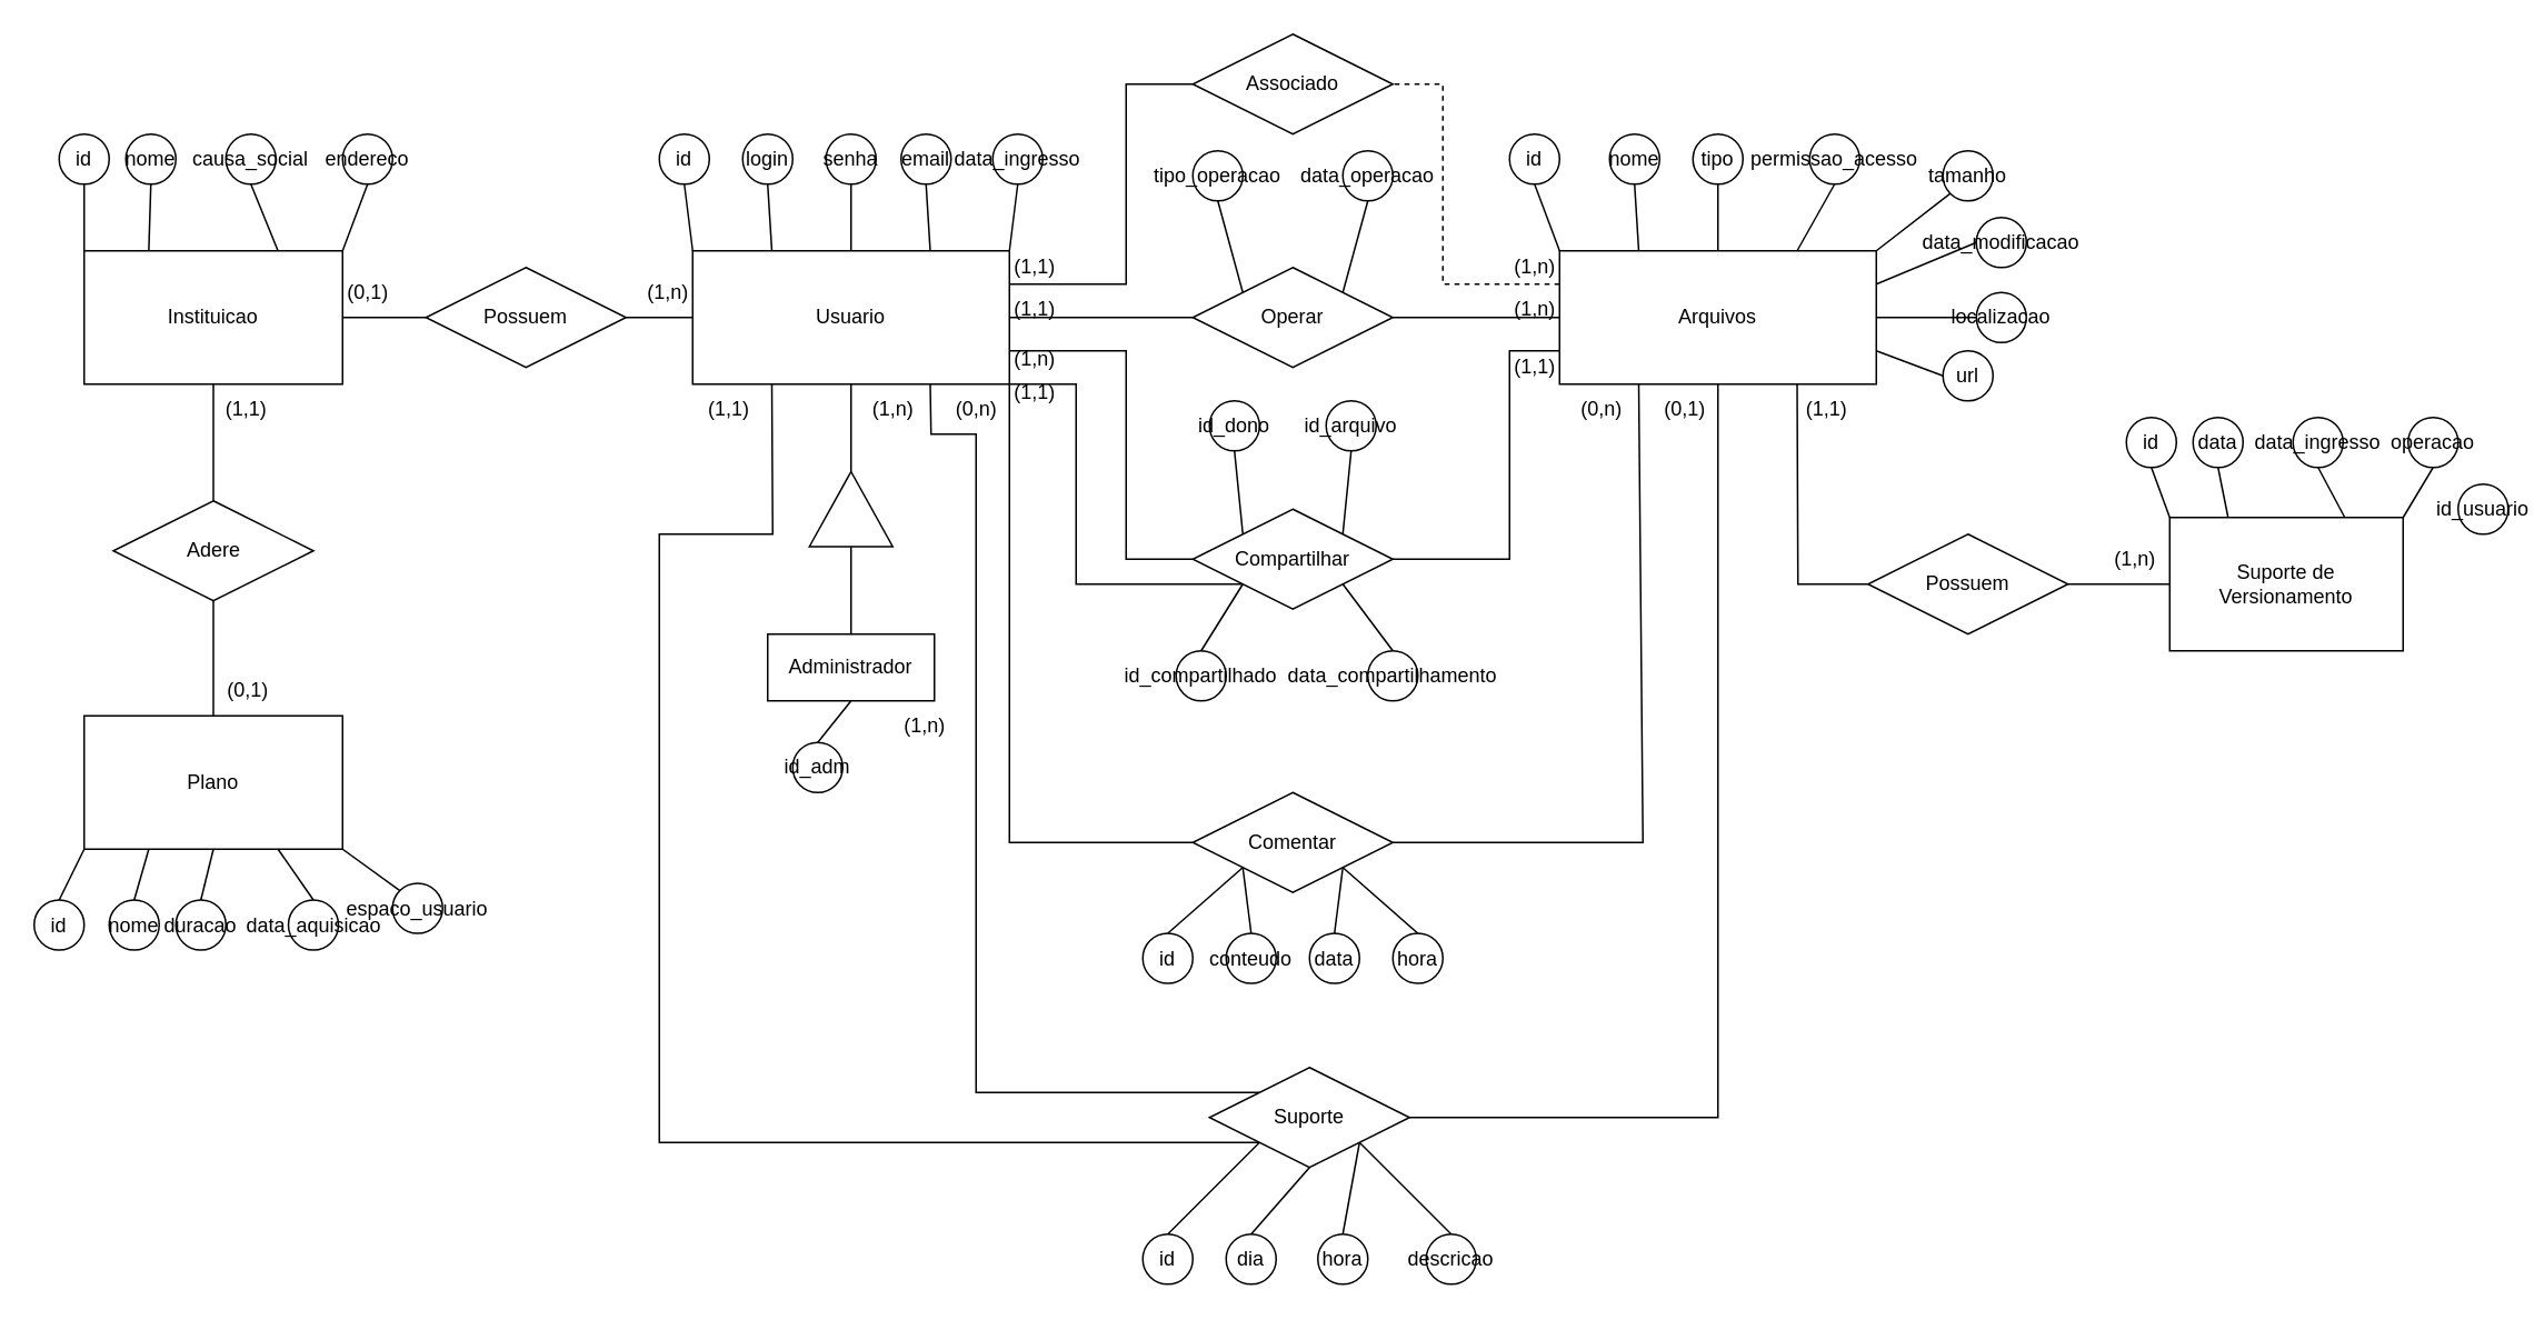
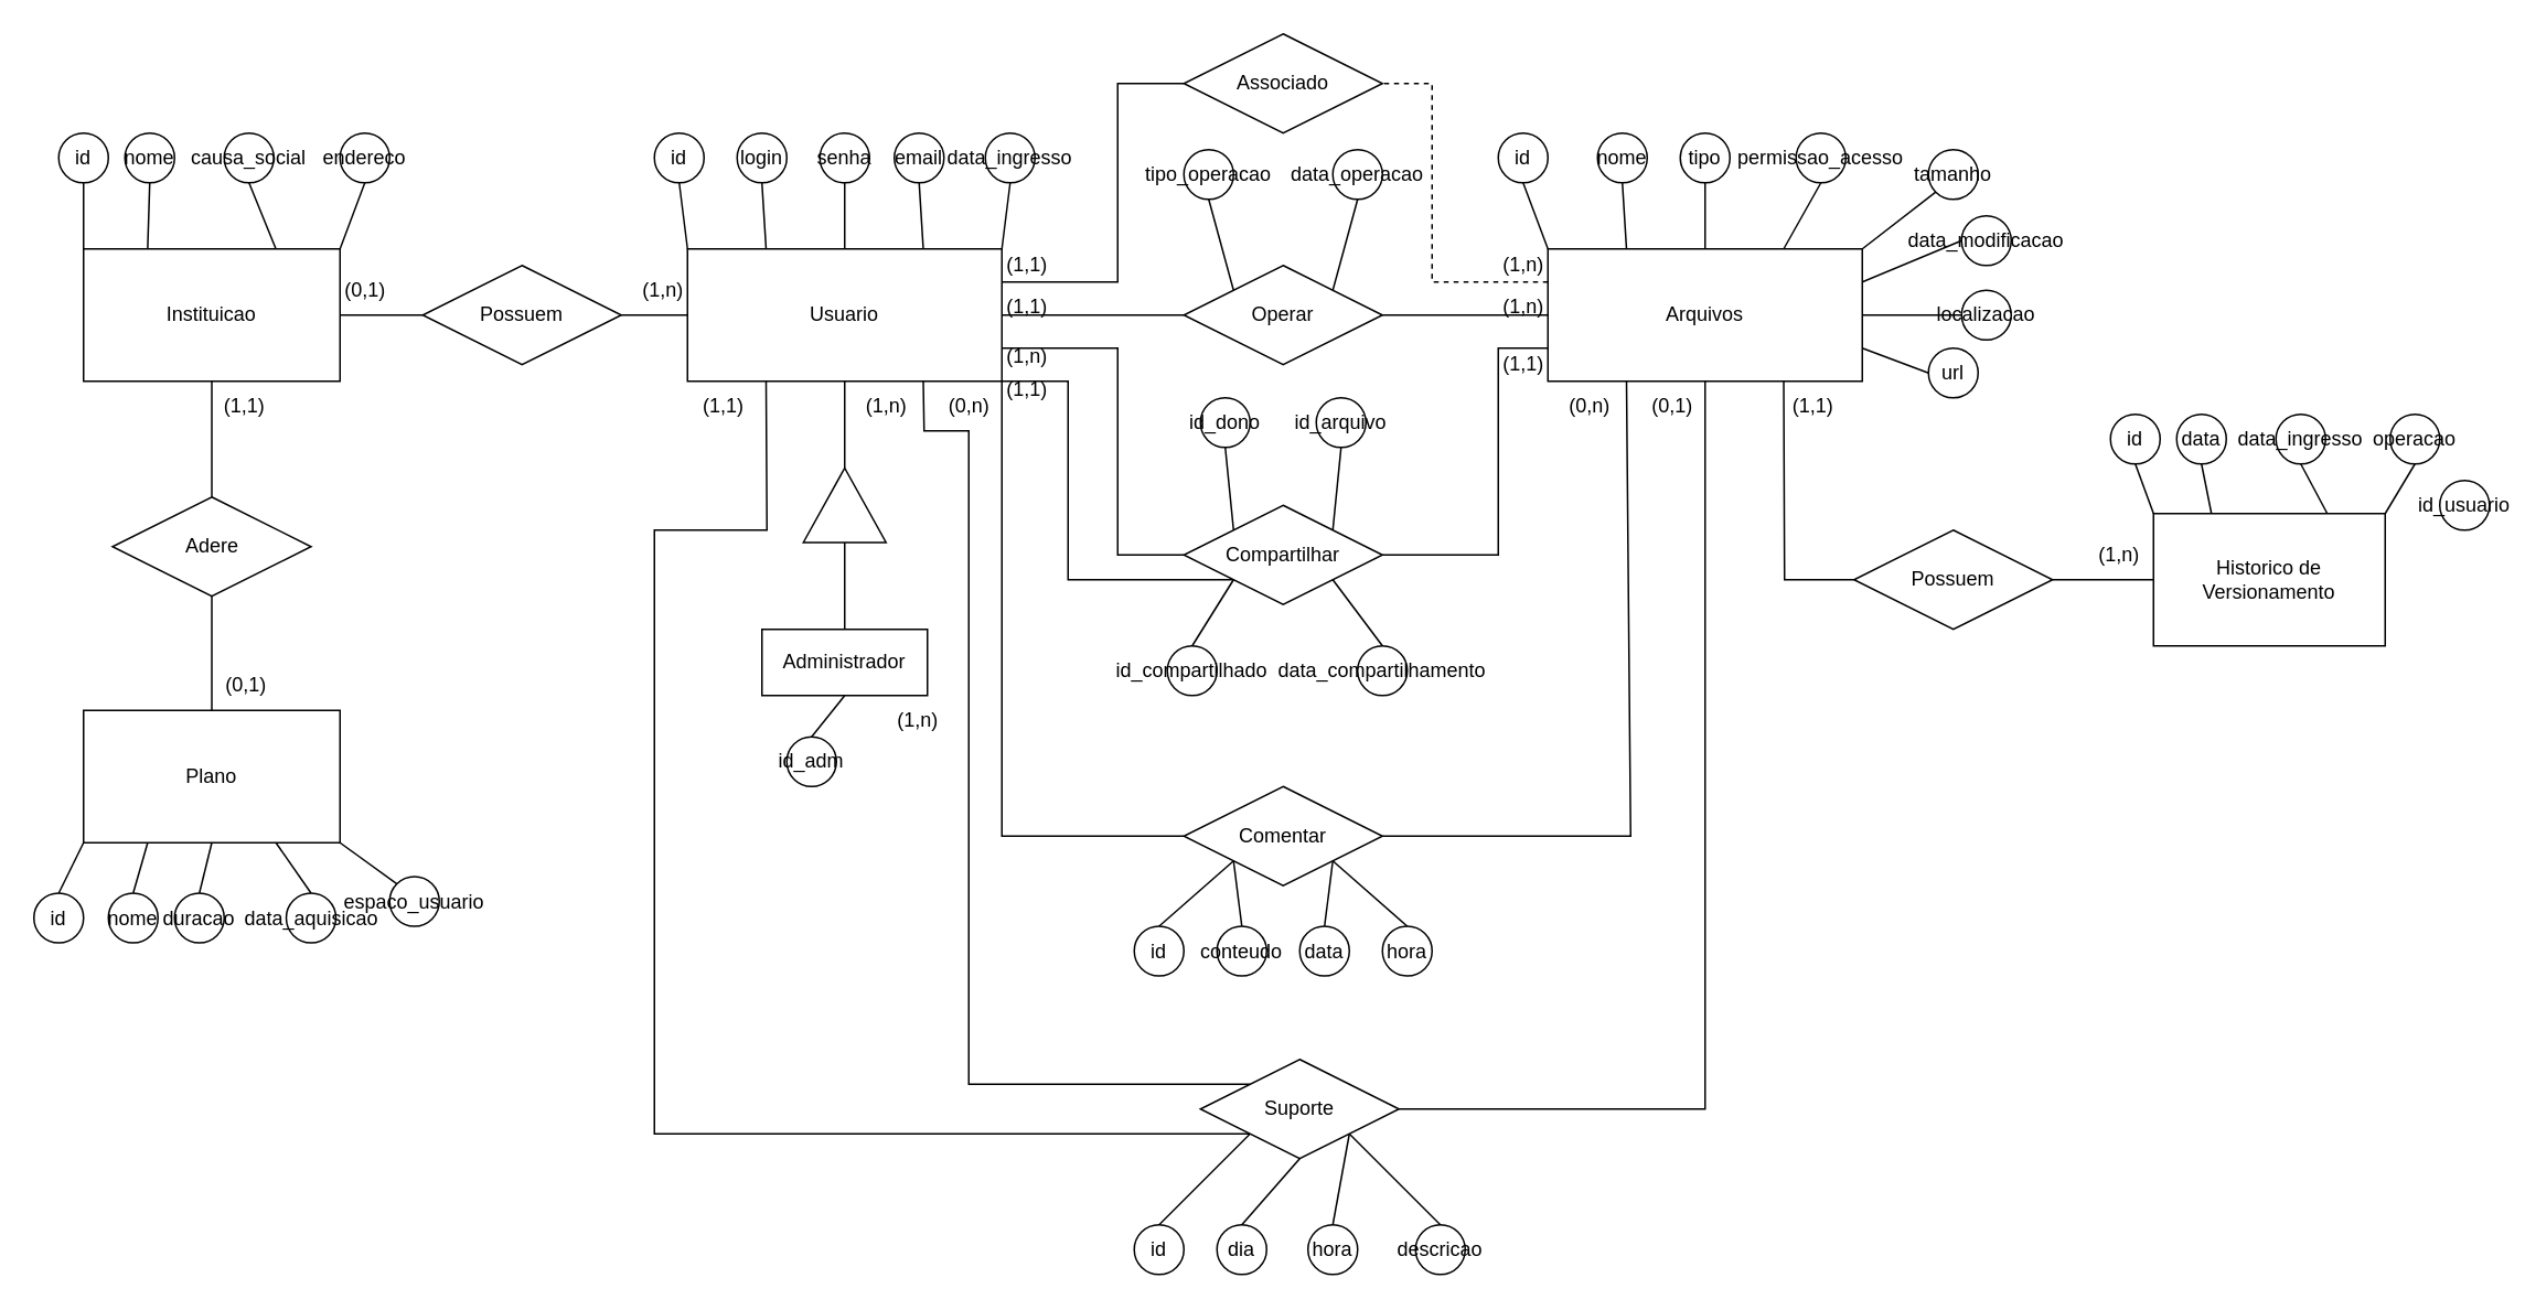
- <mxCell id="35" value="Suporte de Versionamento" style="rounded=1;whiteSpace=wrap;html=1;arcSize=0;" parent="1" vertex="1"><mxGeometry x="1301" y="310" width="140" height="80" as="geometry" /></mxCell>
+ <mxCell id="35" value="Historico de Versionamento" style="rounded=1;whiteSpace=wrap;html=1;arcSize=0;" parent="1" vertex="1"><mxGeometry x="1301" y="310" width="140" height="80" as="geometry" /></mxCell>
